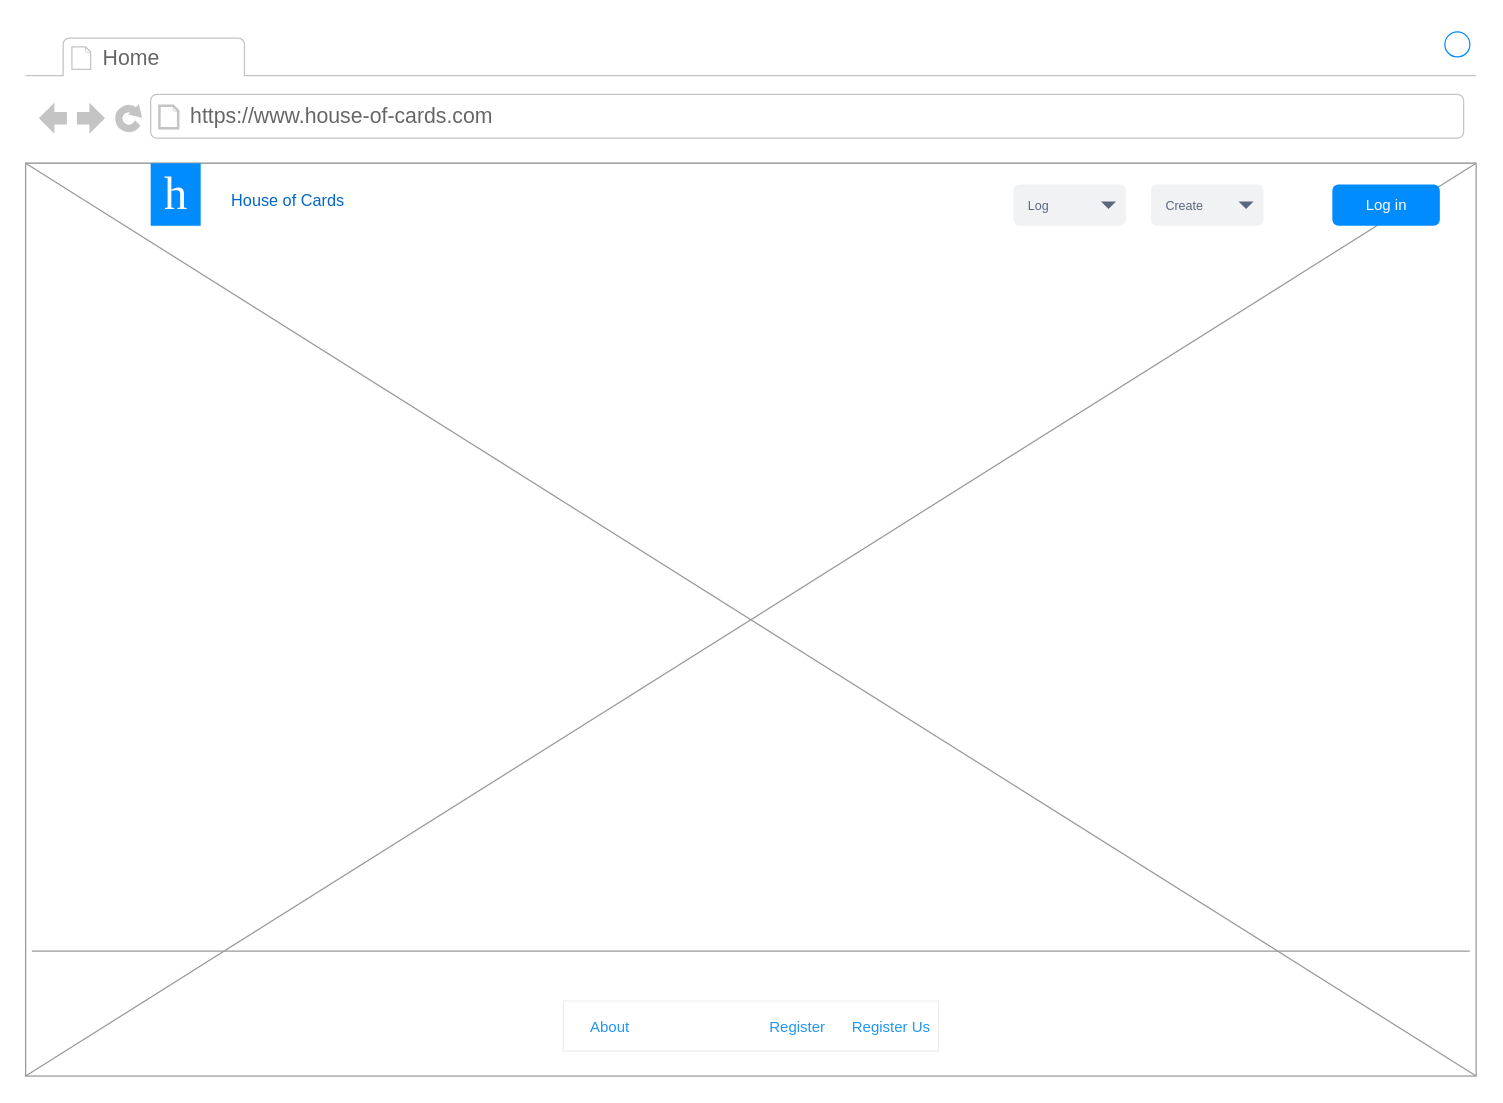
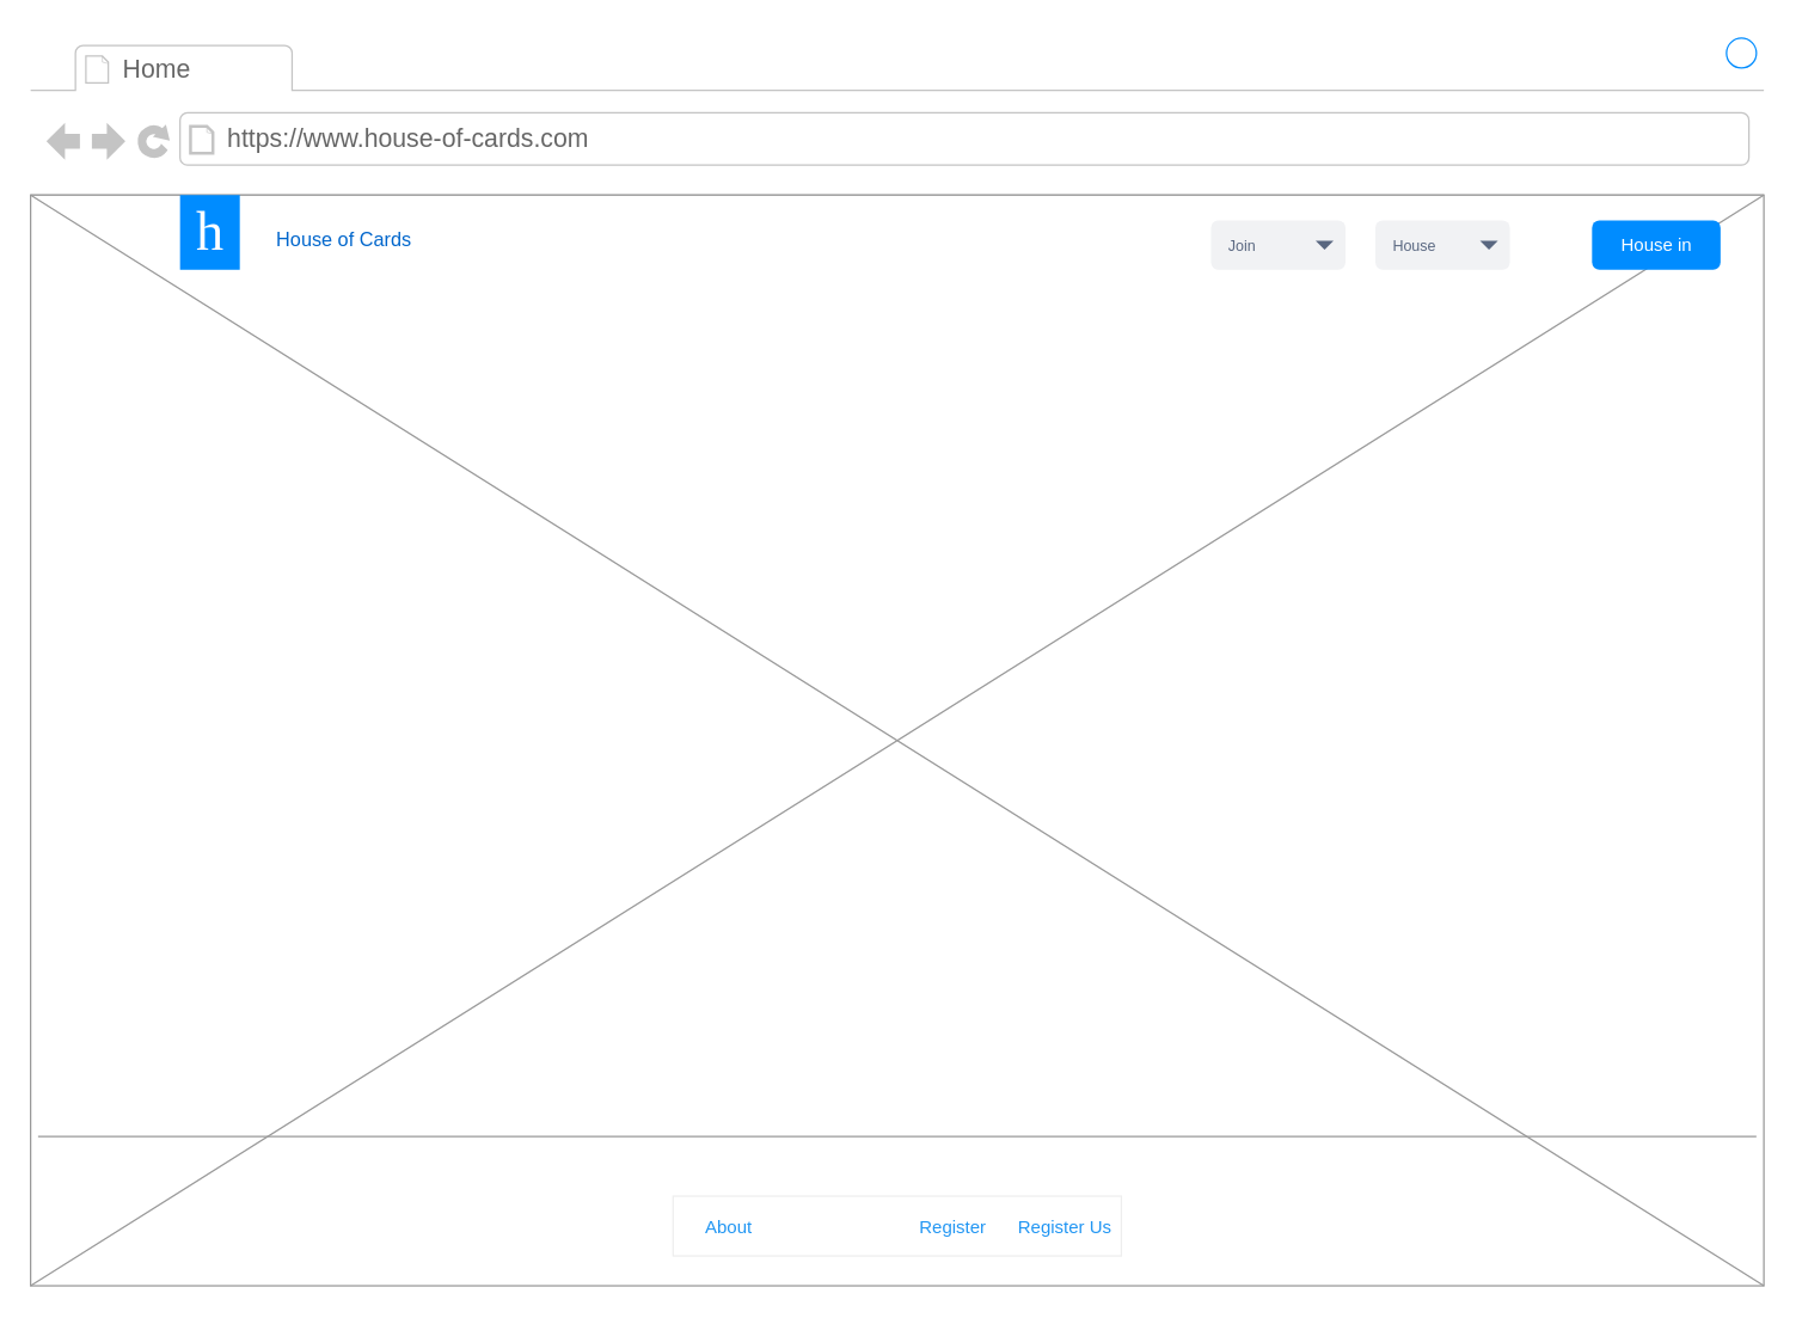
- <mxCell id="8" value="Log" style="rounded=1;fillColor=#F1F2F4;strokeColor=none;html=1;fontColor=#596780;align=left;fontSize=10;spacingLeft=10" parent="2" vertex="1"><mxGeometry x="790" y="127" width="90" height="33" as="geometry" /></mxCell>
+ <mxCell id="8" value="Join" style="rounded=1;fillColor=#F1F2F4;strokeColor=none;html=1;fontColor=#596780;align=left;fontSize=10;spacingLeft=10" parent="2" vertex="1"><mxGeometry x="790" y="127" width="90" height="33" as="geometry" /></mxCell>
- <mxCell id="6" value="Create" style="rounded=1;fillColor=#F1F2F4;strokeColor=none;html=1;fontColor=#596780;align=left;fontSize=10;spacingLeft=10" parent="2" vertex="1"><mxGeometry x="900" y="127" width="90" height="33" as="geometry" /></mxCell>
+ <mxCell id="6" value="House" style="rounded=1;fillColor=#F1F2F4;strokeColor=none;html=1;fontColor=#596780;align=left;fontSize=10;spacingLeft=10" parent="2" vertex="1"><mxGeometry x="900" y="127" width="90" height="33" as="geometry" /></mxCell>
- <mxCell id="10" value="Log in" style="rounded=1;align=center;strokeColor=none;html=1;fontColor=#ffffff;fontSize=12;fillColor=#008CFF;" parent="2" vertex="1"><mxGeometry x="1045" y="127" width="86" height="33" as="geometry" /></mxCell>
+ <mxCell id="10" value="House in" style="rounded=1;align=center;strokeColor=none;html=1;fontColor=#ffffff;fontSize=12;fillColor=#008CFF;" parent="2" vertex="1"><mxGeometry x="1045" y="127" width="86" height="33" as="geometry" /></mxCell>
